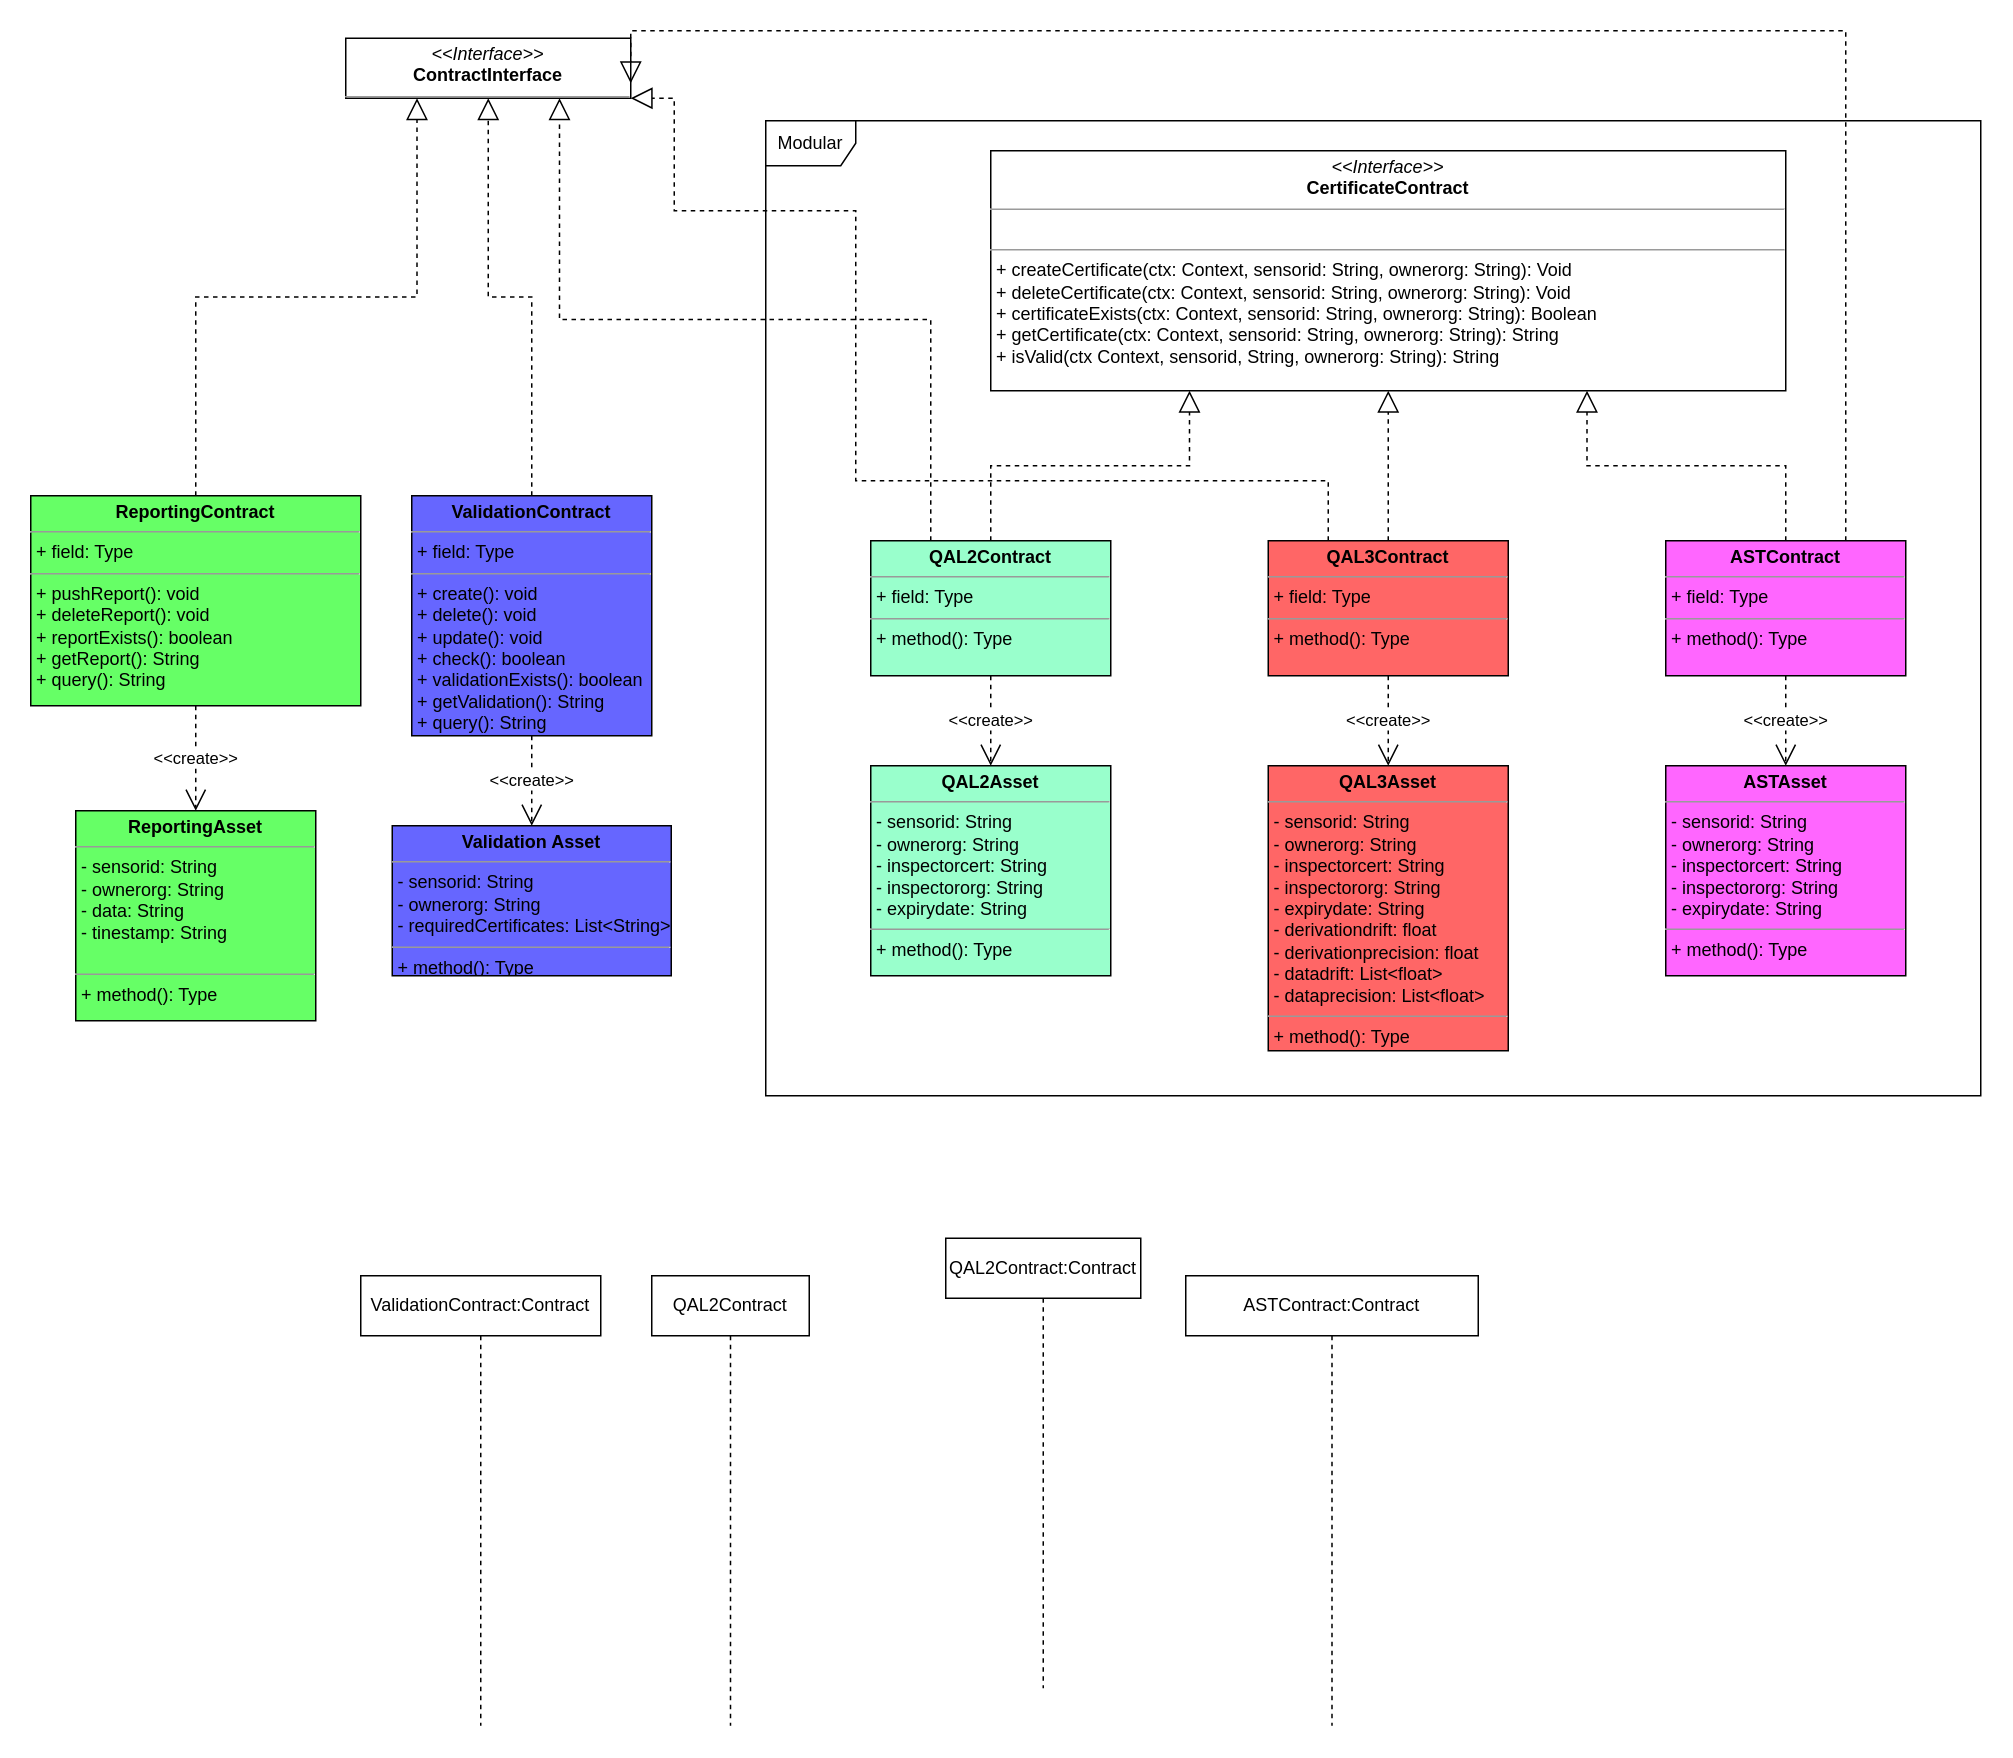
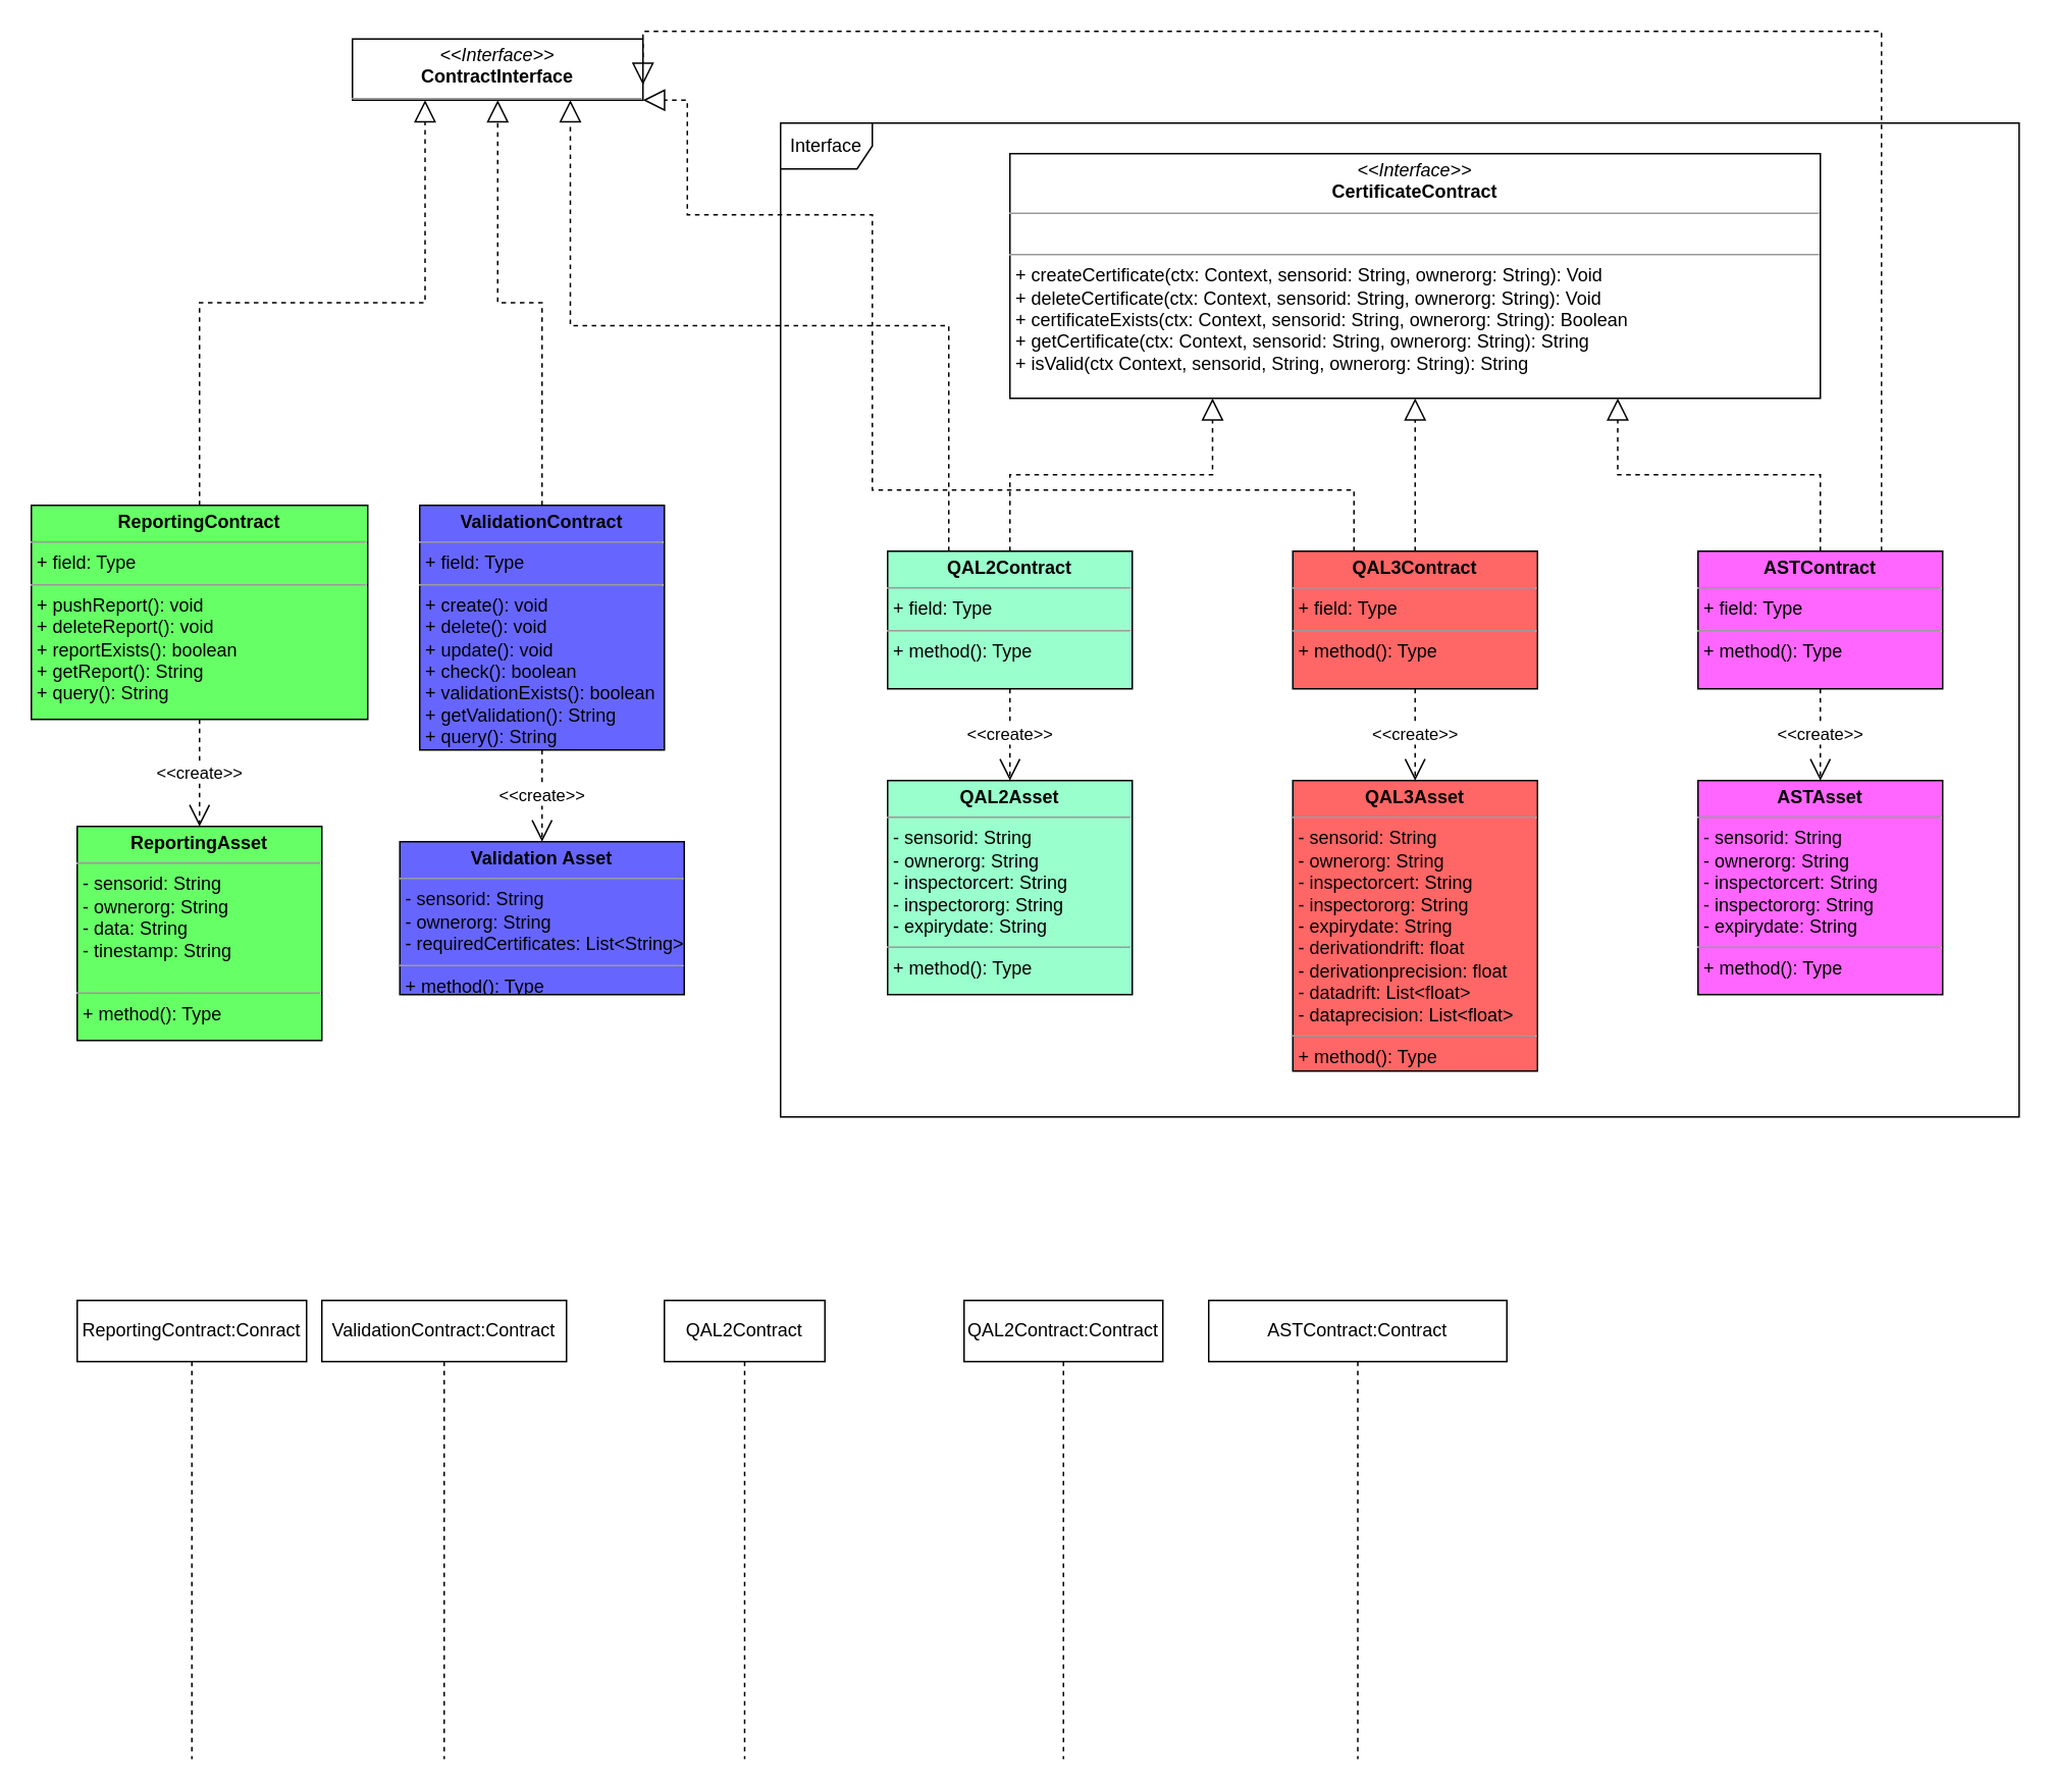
- <mxCell id="27" value="Modular" style="shape=umlFrame;whiteSpace=wrap;html=1;fillColor=#FFFFFF;" vertex="1" parent="1"><mxGeometry x="510" y="80" width="810" height="650" as="geometry" /></mxCell>
+ <mxCell id="27" value="Interface" style="shape=umlFrame;whiteSpace=wrap;html=1;fillColor=#FFFFFF;" vertex="1" parent="1"><mxGeometry x="510" y="80" width="810" height="650" as="geometry" /></mxCell>
- <mxCell id="31" value="QAL2Contract:Contract" style="shape=umlLifeline;perimeter=lifelinePerimeter;whiteSpace=wrap;html=1;container=1;collapsible=0;recursiveResize=0;outlineConnect=0;fillColor=#FFFFFF;" vertex="1" parent="1"><mxGeometry x="630" y="825" width="130" height="300" as="geometry" /></mxCell>
+ <mxCell id="31" value="QAL2Contract:Contract" style="shape=umlLifeline;perimeter=lifelinePerimeter;whiteSpace=wrap;html=1;container=1;collapsible=0;recursiveResize=0;outlineConnect=0;fillColor=#FFFFFF;" vertex="1" parent="1"><mxGeometry x="630" y="850" width="130" height="300" as="geometry" /></mxCell>
+ <mxCell id="28" value="ReportingContract:Conract" style="shape=umlLifeline;perimeter=lifelinePerimeter;whiteSpace=wrap;html=1;container=1;collapsible=0;recursiveResize=0;outlineConnect=0;fillColor=#FFFFFF;" vertex="1" parent="1"><mxGeometry x="50" y="850" width="150" height="300" as="geometry" /></mxCell>
- <mxCell id="29" value="ValidationContract:Contract" style="shape=umlLifeline;perimeter=lifelinePerimeter;whiteSpace=wrap;html=1;container=1;collapsible=0;recursiveResize=0;outlineConnect=0;fillColor=#FFFFFF;" vertex="1" parent="1"><mxGeometry x="240" y="850" width="160" height="300" as="geometry" /></mxCell>
+ <mxCell id="29" value="ValidationContract:Contract" style="shape=umlLifeline;perimeter=lifelinePerimeter;whiteSpace=wrap;html=1;container=1;collapsible=0;recursiveResize=0;outlineConnect=0;fillColor=#FFFFFF;" vertex="1" parent="1"><mxGeometry x="210" y="850" width="160" height="300" as="geometry" /></mxCell>
